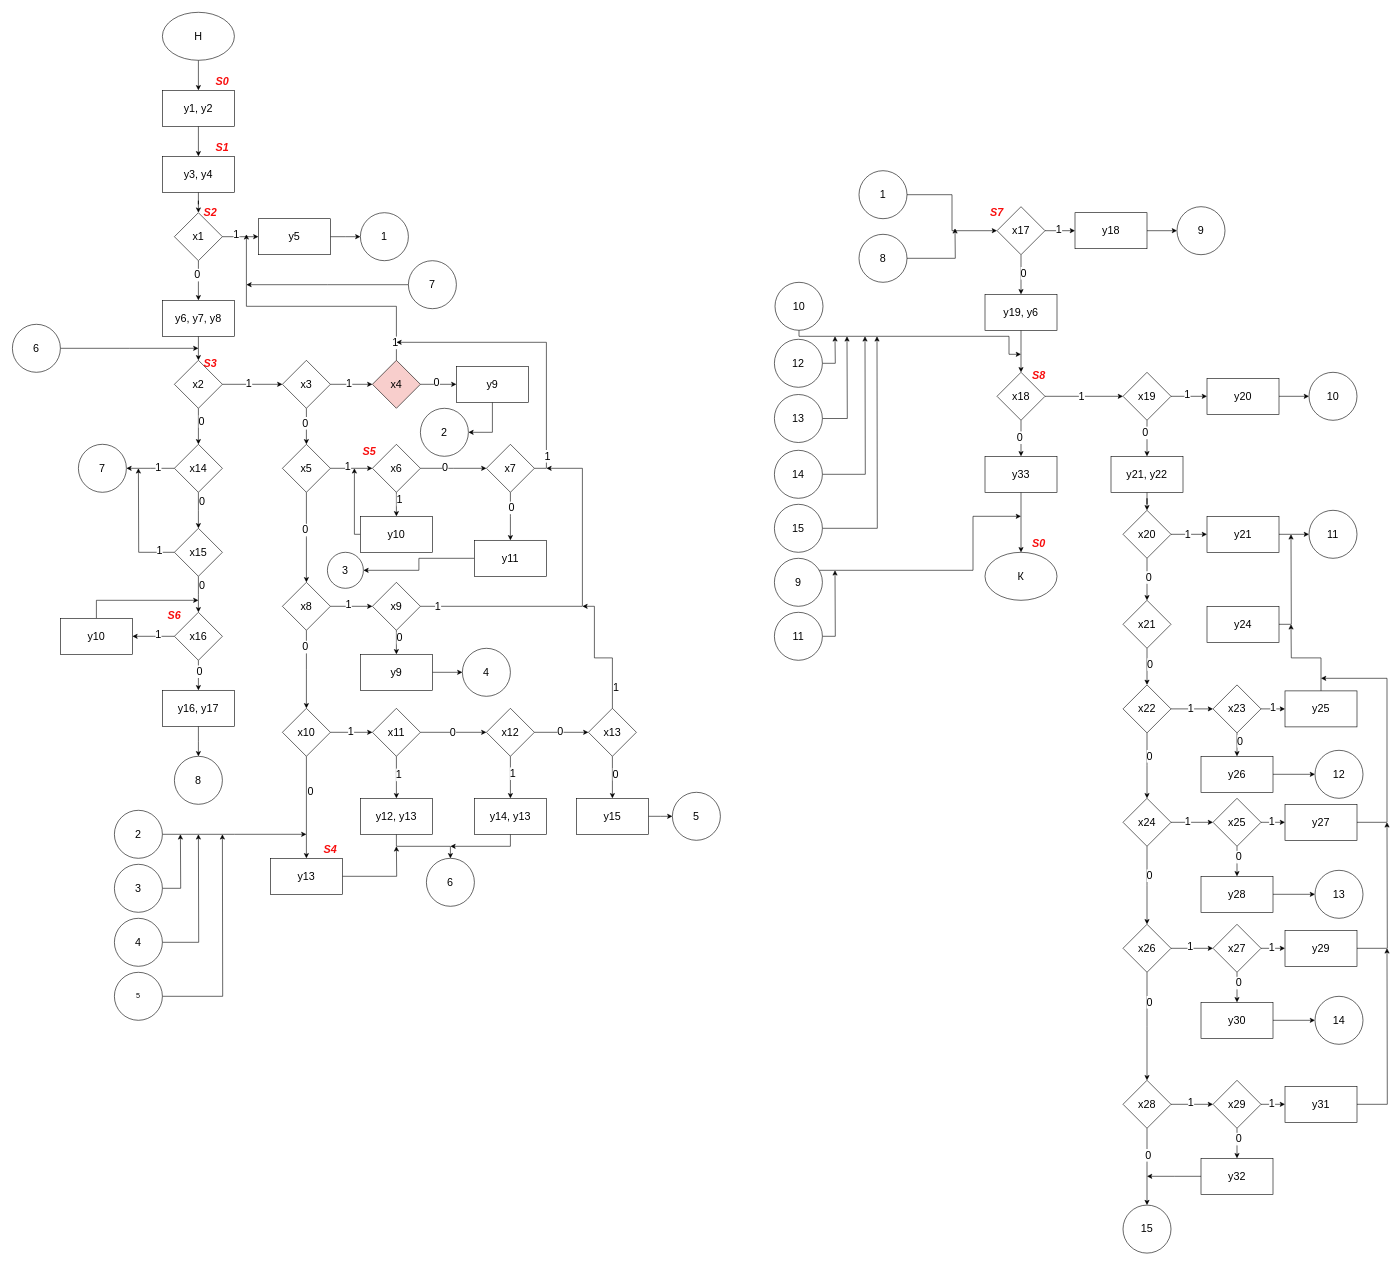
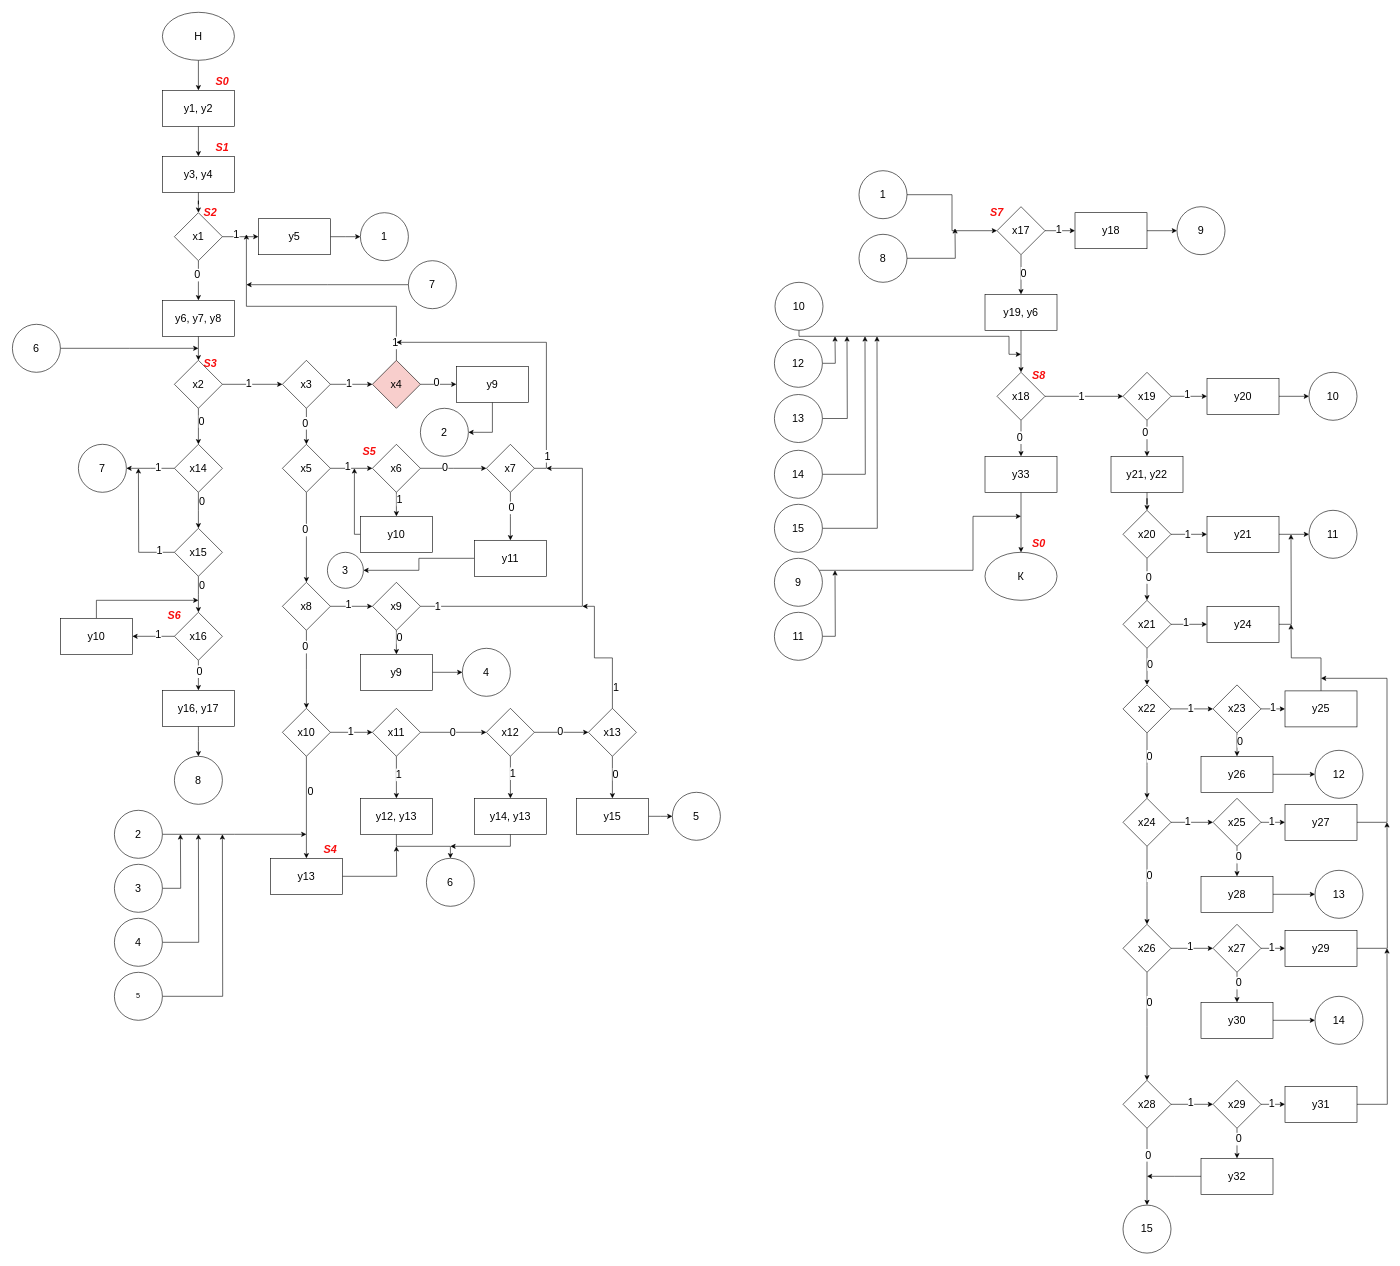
+ <mxCell id="162" style="edgeStyle=orthogonalEdgeStyle;rounded=0;orthogonalLoop=1;jettySize=auto;html=1;entryX=0;entryY=0.5;entryDx=0;entryDy=0;fontSize=18;" parent="1" source="166" target="168" edge="1"><mxGeometry relative="1" as="geometry"><mxPoint x="2001" y="1040" as="targetPoint" /></mxGeometry></mxCell>
+ <mxCell id="163" value="1" style="edgeLabel;html=1;align=center;verticalAlign=middle;resizable=0;points=[];fontSize=18;" parent="162" vertex="1" connectable="0"><mxGeometry x="-0.186" y="3" relative="1" as="geometry"><mxPoint as="offset" /></mxGeometry></mxCell>
